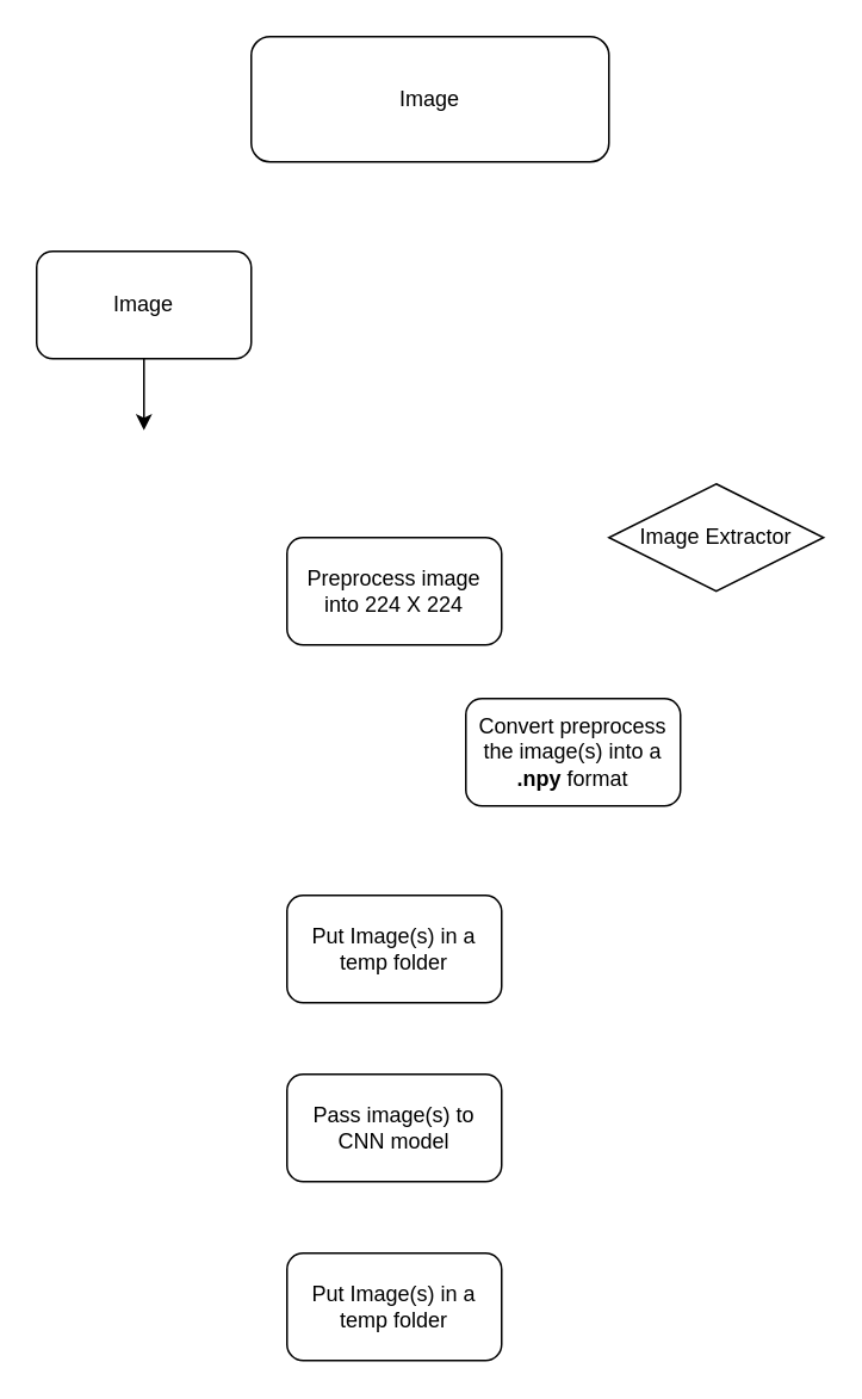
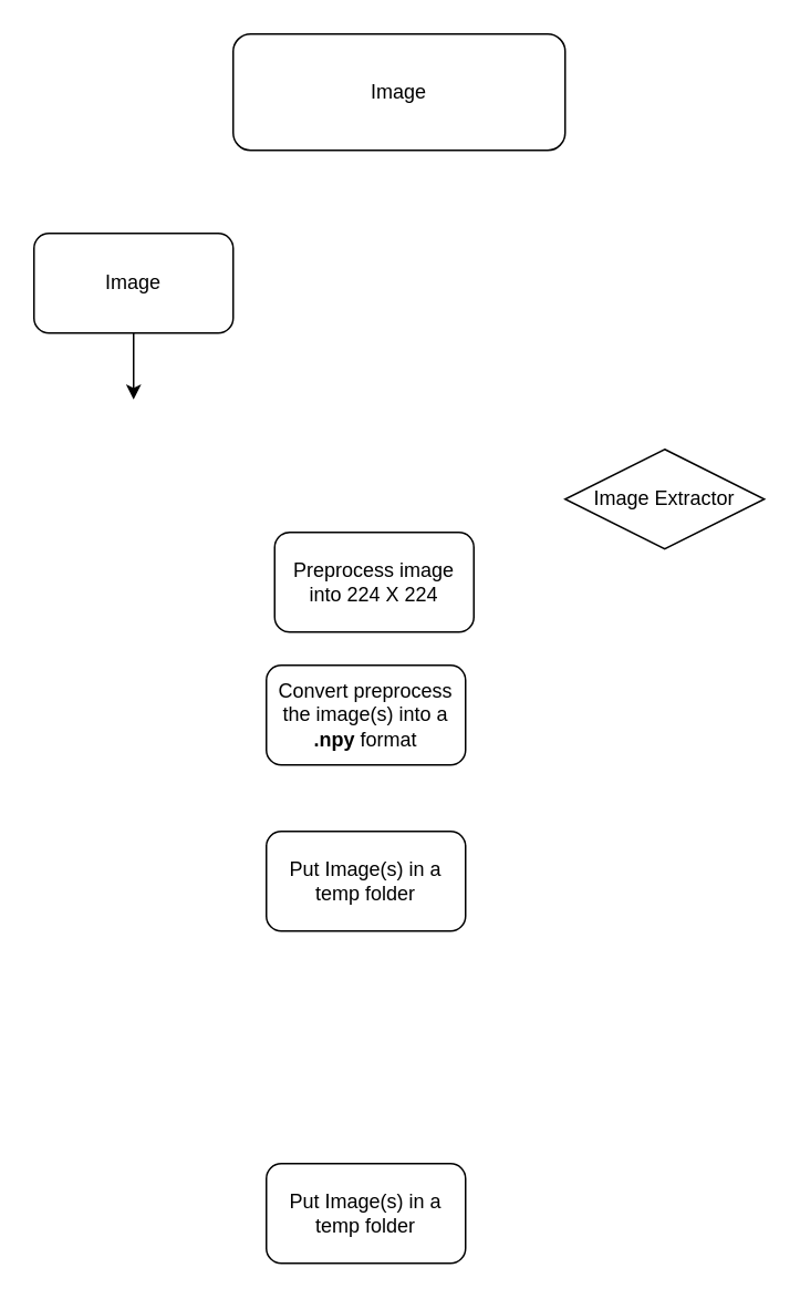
- <mxCell id="4" value="Preprocess image into 224 X 224" style="rounded=1;whiteSpace=wrap;html=1;" vertex="1" parent="1"><mxGeometry x="160" y="300" width="120" height="60" as="geometry" /></mxCell>
+ <mxCell id="4" value="Preprocess image into 224 X 224" style="rounded=1;whiteSpace=wrap;html=1;" vertex="1" parent="1"><mxGeometry x="165" y="320" width="120" height="60" as="geometry" /></mxCell>
- <mxCell id="6" value="Convert preprocess the image(s) into a &lt;b&gt;.npy&lt;/b&gt; format" style="rounded=1;whiteSpace=wrap;html=1;" vertex="1" parent="1"><mxGeometry x="260" y="390" width="120" height="60" as="geometry" /></mxCell>
+ <mxCell id="6" value="Convert preprocess the image(s) into a &lt;b&gt;.npy&lt;/b&gt; format" style="rounded=1;whiteSpace=wrap;html=1;" vertex="1" parent="1"><mxGeometry x="160" y="400" width="120" height="60" as="geometry" /></mxCell>
- <mxCell id="7" value="Pass image(s) to CNN model" style="rounded=1;whiteSpace=wrap;html=1;" vertex="1" parent="1"><mxGeometry x="160" y="600" width="120" height="60" as="geometry" /></mxCell>
